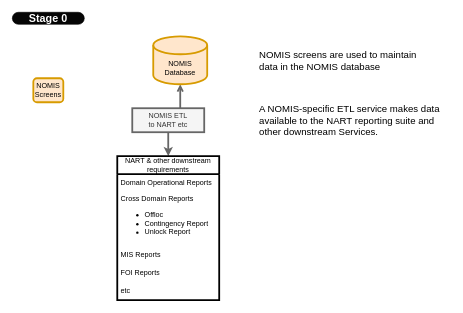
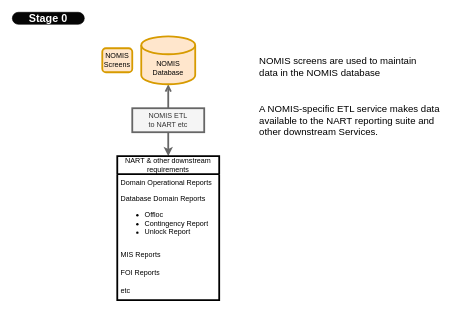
- <mxCell id="3" value="NOMIS&lt;br&gt;Database" style="shape=cylinder3;whiteSpace=wrap;html=1;boundedLbl=1;backgroundOutline=1;size=15;shadow=0;fontFamily=Helvetica;fontSize=12;fontColor=default;align=center;strokeColor=#d79b00;strokeWidth=3;fillColor=#ffe6cc;sketch=0;" parent="1" vertex="1"><mxGeometry x="255" y="60" width="90" height="80" as="geometry" /></mxCell>
+ <mxCell id="3" value="NOMIS&lt;br&gt;Database" style="shape=cylinder3;whiteSpace=wrap;html=1;boundedLbl=1;backgroundOutline=1;size=15;shadow=0;fontFamily=Helvetica;fontSize=12;fontColor=default;align=center;strokeColor=#d79b00;strokeWidth=3;fillColor=#ffe6cc;sketch=0;" parent="1" vertex="1"><mxGeometry x="235" y="60" width="90" height="80" as="geometry" /></mxCell>
- <mxCell id="4" value="NOMIS screens are used to maintain data in the NOMIS database" style="text;html=1;strokeColor=none;fillColor=none;align=left;verticalAlign=middle;whiteSpace=wrap;rounded=0;strokeWidth=3;fontSize=16;" parent="1" vertex="1"><mxGeometry x="430" y="70" width="270" height="60" as="geometry" /></mxCell>
+ <mxCell id="4" value="NOMIS screens are used to maintain data in the NOMIS database" style="text;html=1;strokeColor=none;fillColor=none;align=left;verticalAlign=middle;whiteSpace=wrap;rounded=0;strokeWidth=3;fontSize=16;" parent="1" vertex="1"><mxGeometry x="430" y="80" width="270" height="60" as="geometry" /></mxCell>
- <mxCell id="12" value="NOMIS&lt;br&gt;Screens" style="rounded=1;whiteSpace=wrap;html=1;fillColor=#ffe6cc;strokeColor=#d79b00;strokeWidth=3;" parent="1" vertex="1"><mxGeometry x="55" y="130" width="50" height="40" as="geometry" /></mxCell>
+ <mxCell id="12" value="NOMIS&lt;br&gt;Screens" style="rounded=1;whiteSpace=wrap;html=1;fillColor=#ffe6cc;strokeColor=#d79b00;strokeWidth=3;" parent="1" vertex="1"><mxGeometry x="170" y="80" width="50" height="40" as="geometry" /></mxCell>
- <mxCell id="7" value="Cross Domain Reports&lt;br&gt;&lt;ul&gt;&lt;li&gt;Offloc&lt;/li&gt;&lt;li&gt;Contingency Report&lt;/li&gt;&lt;li&gt;Unlock Report&lt;/li&gt;&lt;/ul&gt;" style="text;strokeColor=none;fillColor=none;align=left;verticalAlign=middle;spacingLeft=4;spacingRight=4;overflow=hidden;points=[[0,0.5],[1,0.5]];portConstraint=eastwest;rotatable=0;whiteSpace=wrap;html=1;strokeWidth=3;" parent="5" vertex="1"><mxGeometry y="60" width="170" height="90" as="geometry" /></mxCell>
+ <mxCell id="7" value="Database Domain Reports&lt;br&gt;&lt;ul&gt;&lt;li&gt;Offloc&lt;/li&gt;&lt;li&gt;Contingency Report&lt;/li&gt;&lt;li&gt;Unlock Report&lt;/li&gt;&lt;/ul&gt;" style="text;strokeColor=none;fillColor=none;align=left;verticalAlign=middle;spacingLeft=4;spacingRight=4;overflow=hidden;points=[[0,0.5],[1,0.5]];portConstraint=eastwest;rotatable=0;whiteSpace=wrap;html=1;strokeWidth=3;" parent="5" vertex="1"><mxGeometry y="60" width="170" height="90" as="geometry" /></mxCell>
